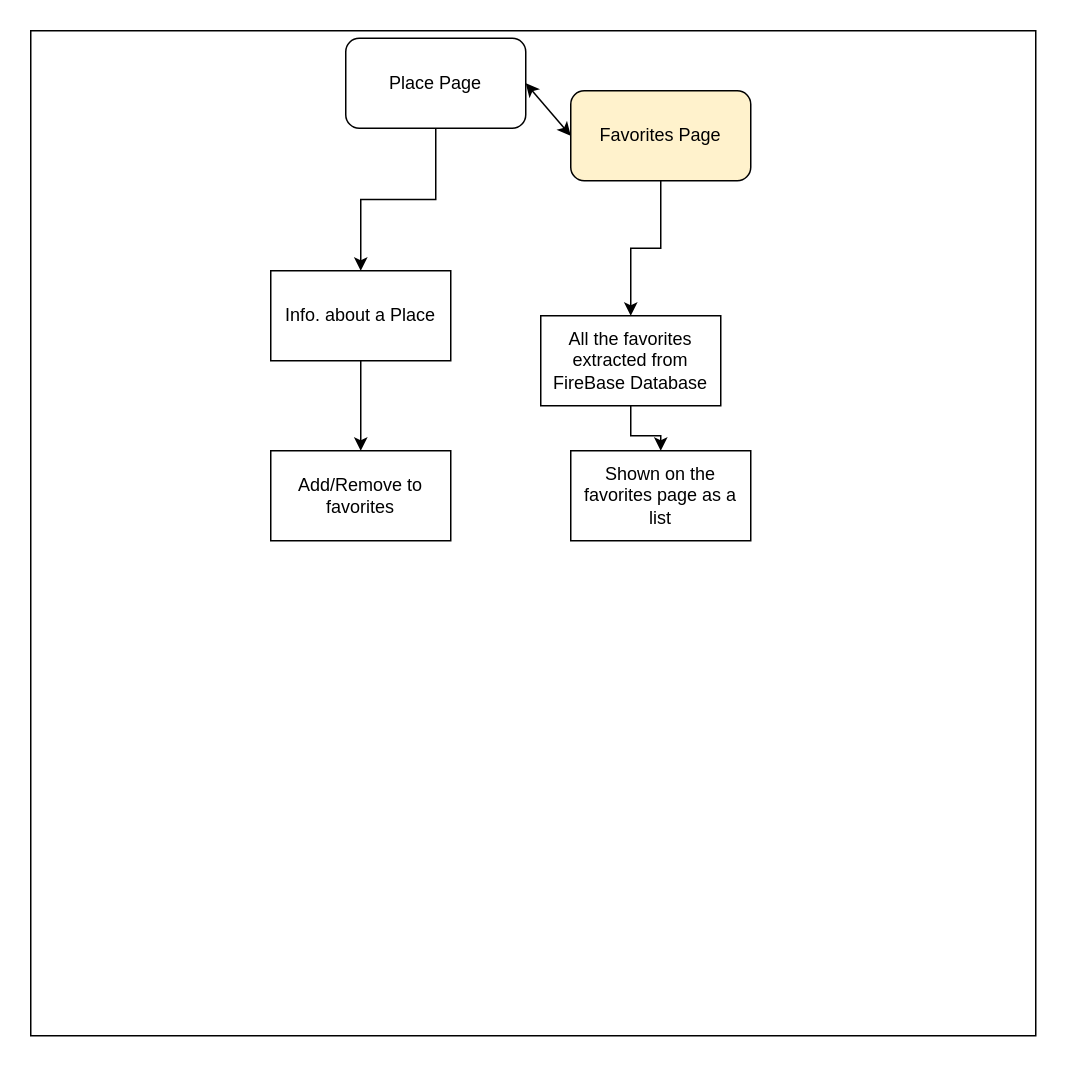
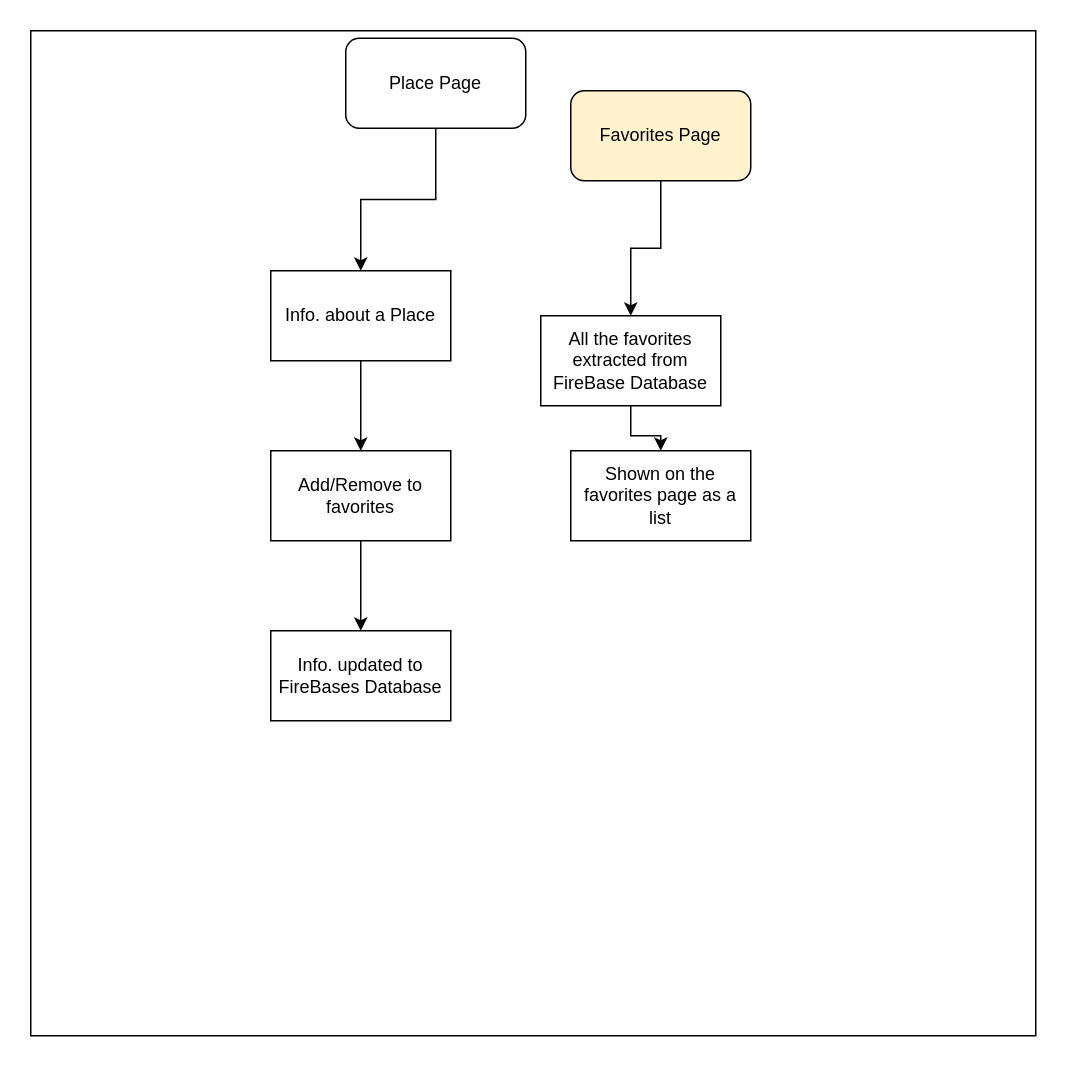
- <mxCell id="15" value="" style="endArrow=classic;startArrow=classic;html=1;entryX=0;entryY=0.5;entryDx=0;entryDy=0;exitX=1;exitY=0.5;exitDx=0;exitDy=0;" edge="1" parent="1" source="6" target="8"><mxGeometry width="50" height="50" relative="1" as="geometry"><mxPoint x="410" y="350" as="sourcePoint" /><mxPoint x="460" y="300" as="targetPoint" /></mxGeometry></mxCell>
+ <mxCell id="9" style="edgeStyle=orthogonalEdgeStyle;rounded=0;orthogonalLoop=1;jettySize=auto;html=1;entryX=0.5;entryY=0;entryDx=0;entryDy=0;" edge="1" parent="1" source="10" target="11"><mxGeometry relative="1" as="geometry" /></mxCell>
+ <mxCell id="11" value="Info. updated to FireBases Database" style="rounded=0;whiteSpace=wrap;html=1;" vertex="1" parent="1"><mxGeometry x="180" y="420" width="120" height="60" as="geometry" /></mxCell>
